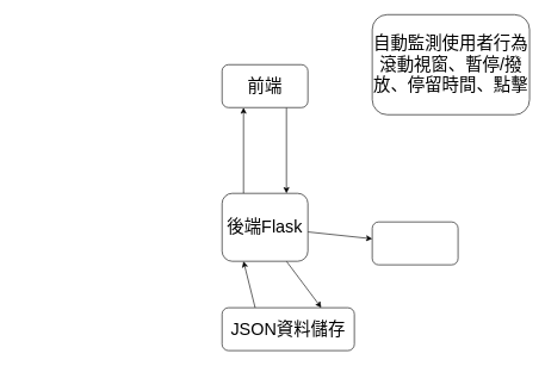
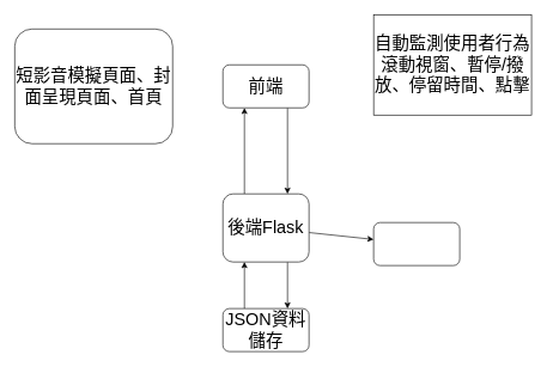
- <mxCell id="10" value="自動監測使用者行為&lt;br&gt;滾動視窗、暫停/撥放、停留時間、點擊" style="rounded=1;whiteSpace=wrap;html=1;fontSize=24;" vertex="1" parent="1"><mxGeometry x="520" y="20" width="220" height="140" as="geometry" /></mxCell>
+ <mxCell id="10" value="自動監測使用者行為&lt;br&gt;滾動視窗、暫停/撥放、停留時間、點擊" style="whiteSpace=wrap;html=1;fontSize=24;rounded=0;" vertex="1" parent="1"><mxGeometry x="520" y="20" width="220" height="140" as="geometry" /></mxCell>
+ <mxCell id="11" value="短影音模擬頁面、封面呈現頁面、首頁" style="rounded=1;whiteSpace=wrap;html=1;fontSize=24;" vertex="1" parent="1"><mxGeometry x="20" y="40" width="220" height="160" as="geometry" /></mxCell>
- <mxCell id="9" value="&lt;span style=&quot;font-size: 24px;&quot;&gt;JSON資料儲存&lt;/span&gt;" style="rounded=1;whiteSpace=wrap;html=1;" vertex="1" parent="1"><mxGeometry x="310" y="430" width="185" height="60" as="geometry" /></mxCell>
+ <mxCell id="9" value="&lt;span style=&quot;font-size: 24px;&quot;&gt;JSON資料儲存&lt;/span&gt;" style="rounded=1;whiteSpace=wrap;html=1;" vertex="1" parent="1"><mxGeometry x="310" y="430" width="120" height="60" as="geometry" /></mxCell>
